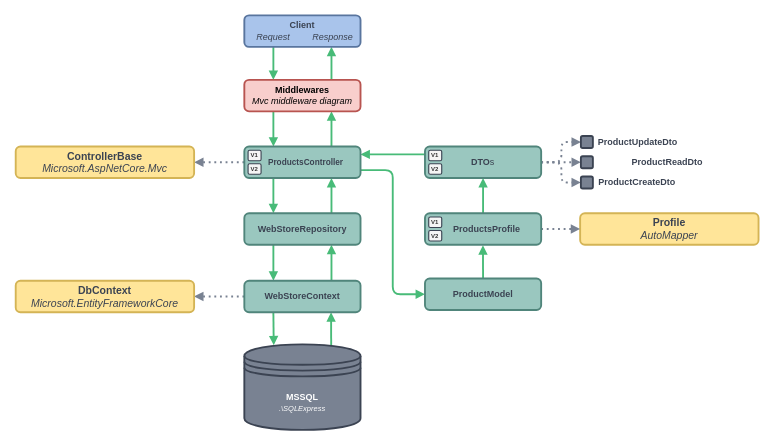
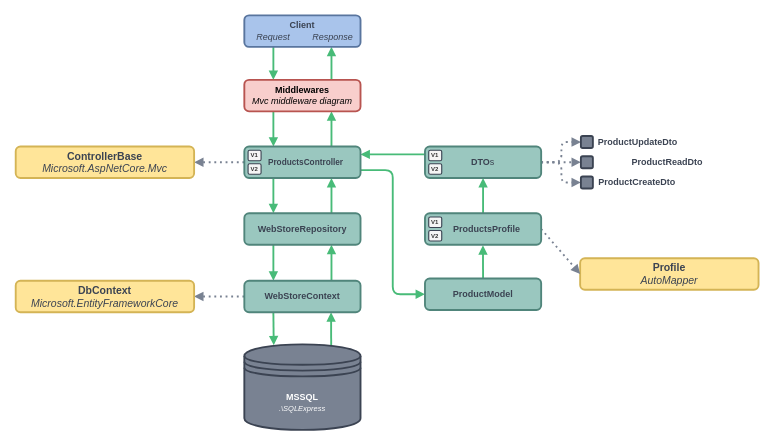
- <mxCell id="12" value="&lt;div&gt;Profile&lt;span style=&quot;font-weight: normal&quot;&gt;&lt;br&gt;&lt;/span&gt;&lt;/div&gt;&lt;div&gt;&lt;span style=&quot;font-weight: normal&quot;&gt;&lt;i&gt;AutoMapper&lt;/i&gt;&lt;/span&gt;&lt;br&gt;&lt;/div&gt;" style="rounded=1;whiteSpace=wrap;html=1;fontStyle=1;fontSize=14;strokeWidth=2.5;fillColor=#FFE599;strokeColor=#D4B455;fontColor=#3B4352;" parent="1" vertex="1"><mxGeometry x="773" y="284" width="238" height="42" as="geometry" /></mxCell>
+ <mxCell id="12" value="&lt;div&gt;Profile&lt;span style=&quot;font-weight: normal&quot;&gt;&lt;br&gt;&lt;/span&gt;&lt;/div&gt;&lt;div&gt;&lt;span style=&quot;font-weight: normal&quot;&gt;&lt;i&gt;AutoMapper&lt;/i&gt;&lt;/span&gt;&lt;br&gt;&lt;/div&gt;" style="rounded=1;whiteSpace=wrap;html=1;fontStyle=1;fontSize=14;strokeWidth=2.5;fillColor=#FFE599;strokeColor=#D4B455;fontColor=#3B4352;" parent="1" vertex="1"><mxGeometry x="773" y="344" width="238" height="42" as="geometry" /></mxCell>
